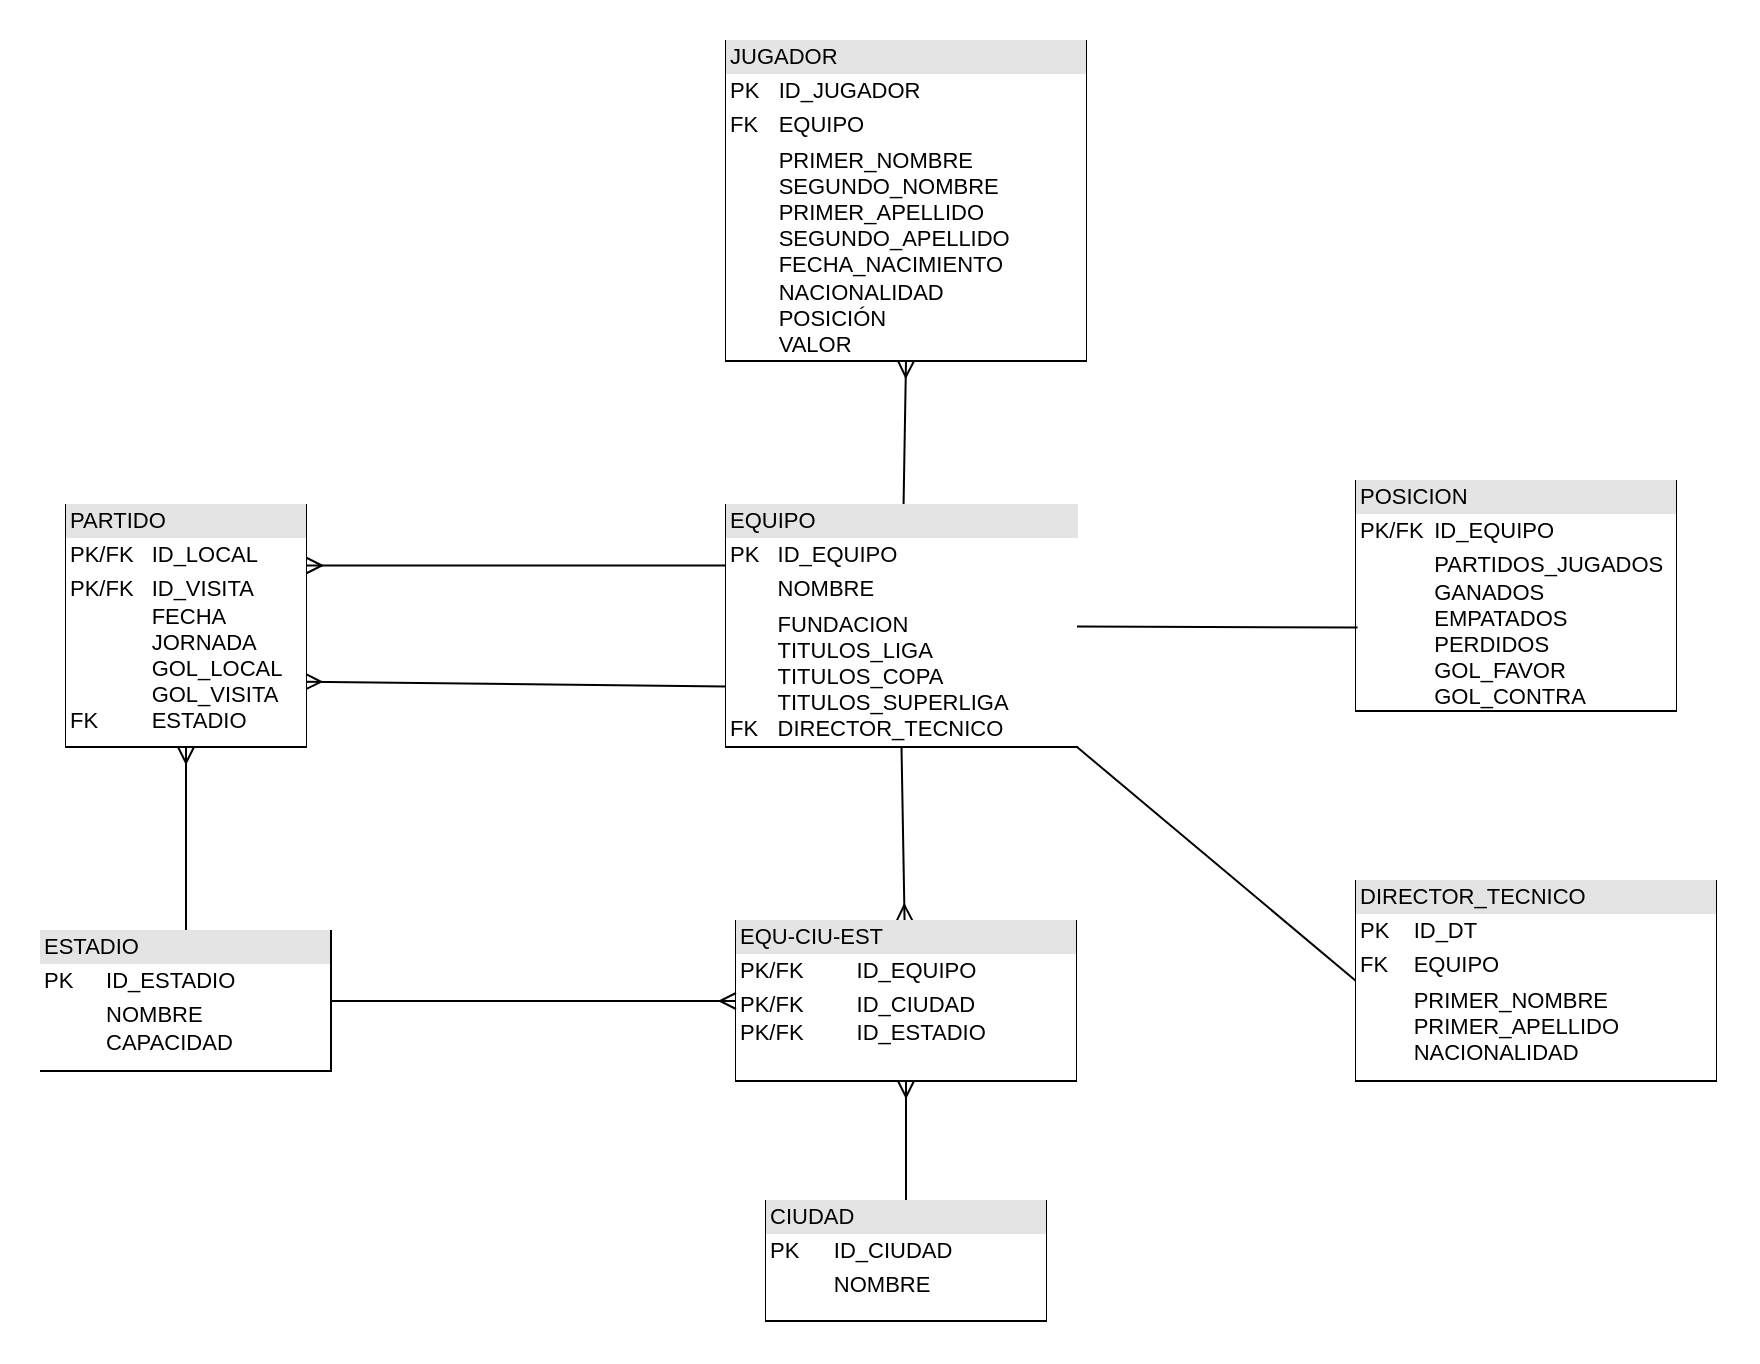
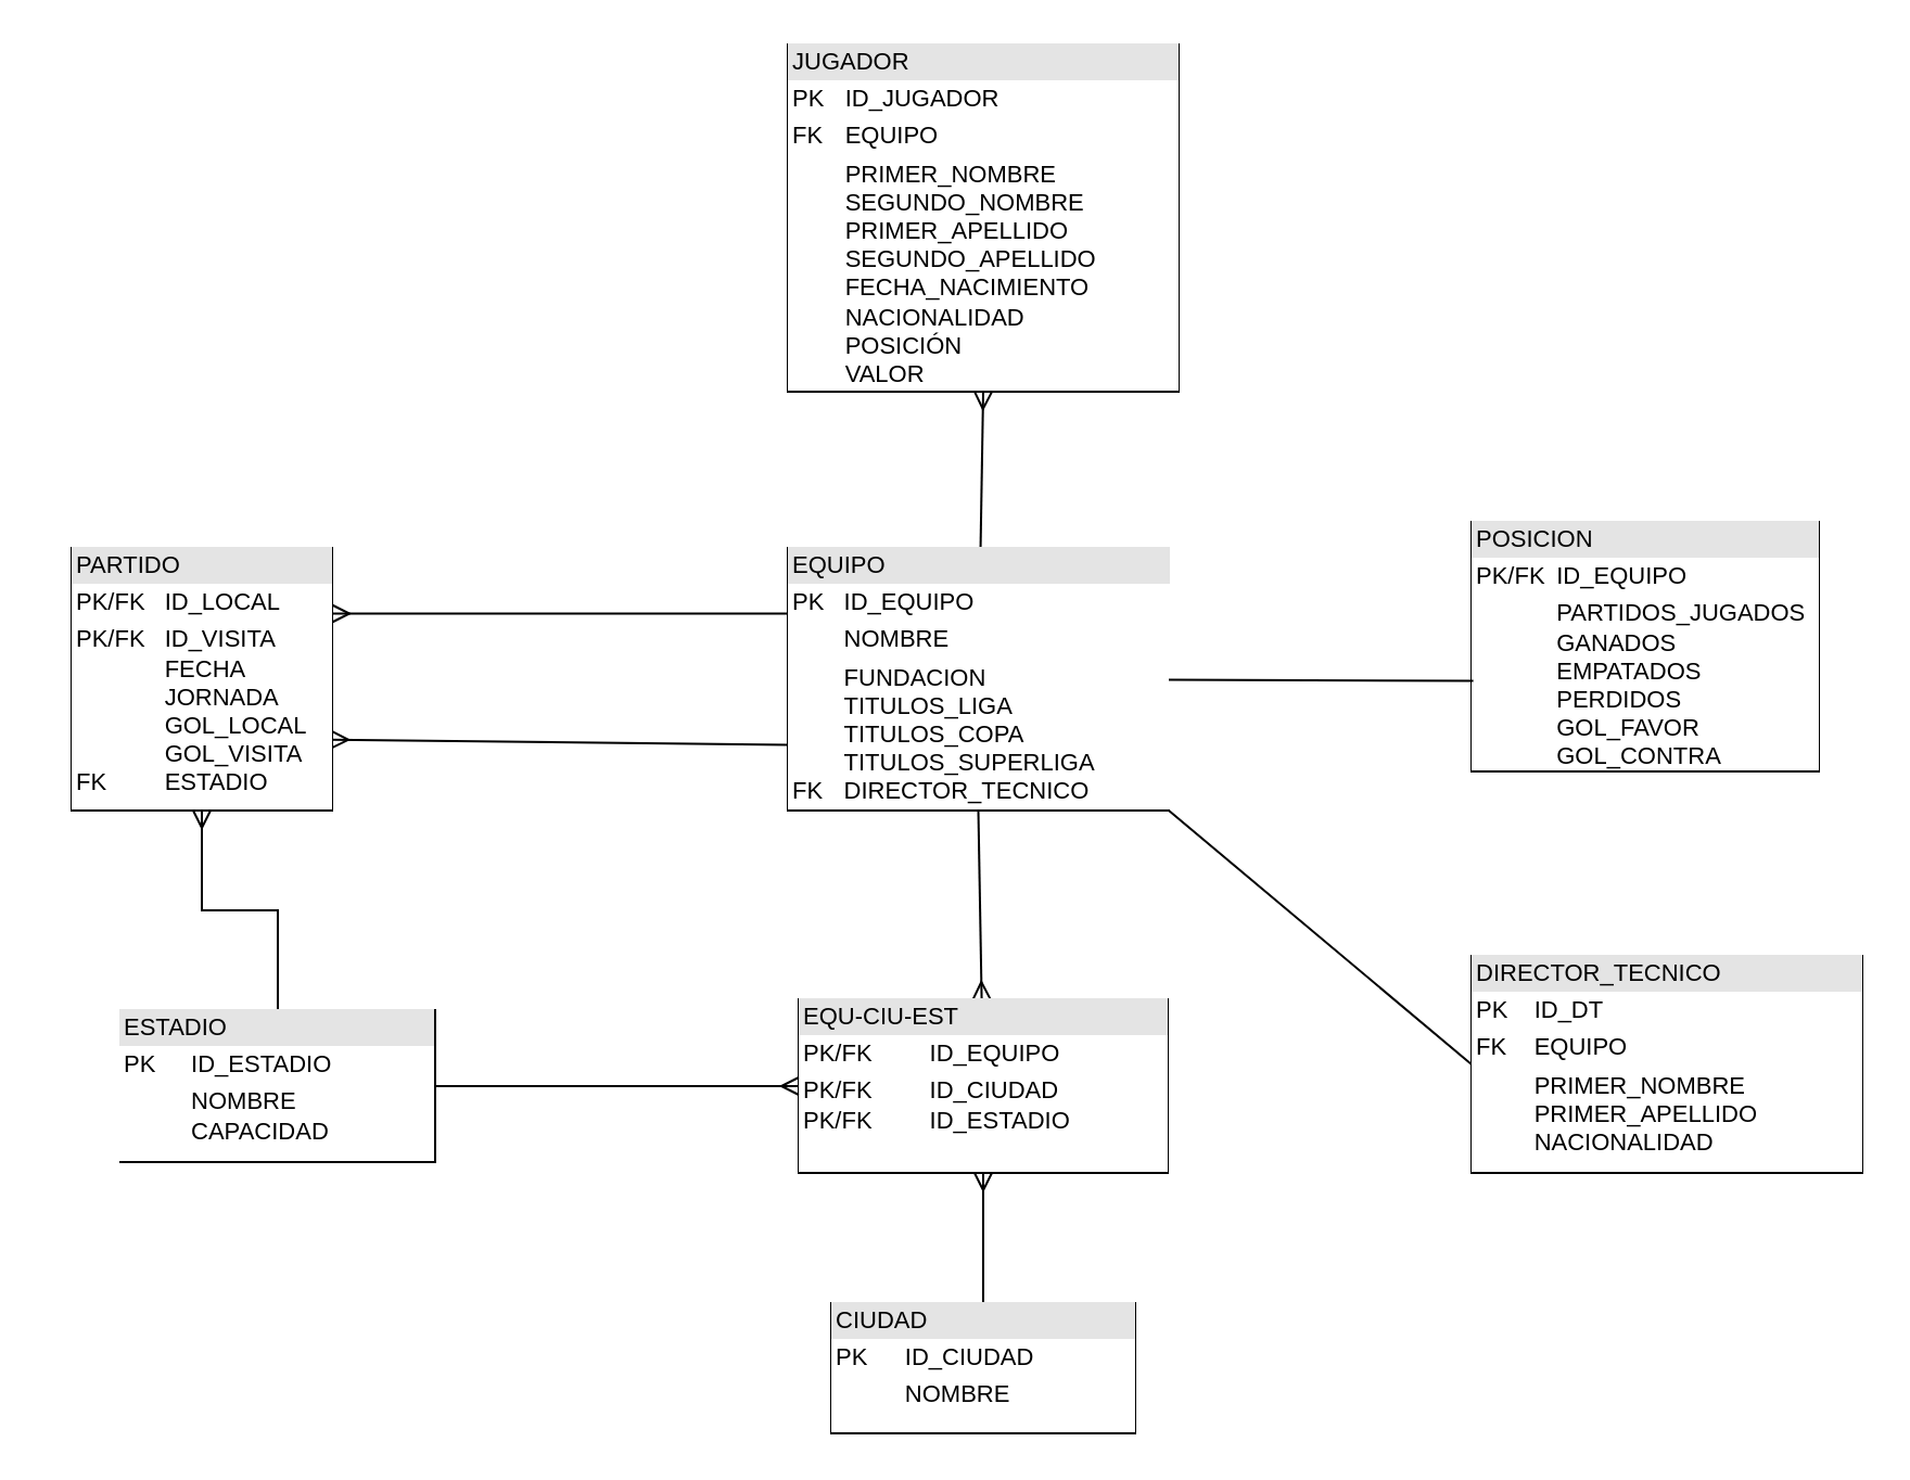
- <mxCell id="14" value="&lt;div style=&quot;box-sizing:border-box;width:100%;background:#e4e4e4;padding:2px;&quot;&gt;ESTADIO&lt;/div&gt;&lt;table style=&quot;width:100%;font-size:1em;&quot; cellpadding=&quot;2&quot; cellspacing=&quot;0&quot;&gt;&lt;tbody&gt;&lt;tr&gt;&lt;td&gt;PK&lt;/td&gt;&lt;td&gt;ID_ESTADIO&lt;/td&gt;&lt;/tr&gt;&lt;tr&gt;&lt;td&gt;&lt;br&gt;&lt;/td&gt;&lt;td&gt;NOMBRE&lt;br&gt;CAPACIDAD&lt;br&gt;&lt;br&gt;&lt;/td&gt;&lt;/tr&gt;&lt;/tbody&gt;&lt;/table&gt;" style="verticalAlign=top;align=left;overflow=fill;html=1;whiteSpace=wrap;fontFamily=Helvetica;fontSize=11;fontColor=default;labelBackgroundColor=default;" parent="1" vertex="1"><mxGeometry x="20" y="465" width="145" height="70" as="geometry" /></mxCell>
+ <mxCell id="14" value="&lt;div style=&quot;box-sizing:border-box;width:100%;background:#e4e4e4;padding:2px;&quot;&gt;ESTADIO&lt;/div&gt;&lt;table style=&quot;width:100%;font-size:1em;&quot; cellpadding=&quot;2&quot; cellspacing=&quot;0&quot;&gt;&lt;tbody&gt;&lt;tr&gt;&lt;td&gt;PK&lt;/td&gt;&lt;td&gt;ID_ESTADIO&lt;/td&gt;&lt;/tr&gt;&lt;tr&gt;&lt;td&gt;&lt;br&gt;&lt;/td&gt;&lt;td&gt;NOMBRE&lt;br&gt;CAPACIDAD&lt;br&gt;&lt;br&gt;&lt;/td&gt;&lt;/tr&gt;&lt;/tbody&gt;&lt;/table&gt;" style="verticalAlign=top;align=left;overflow=fill;html=1;whiteSpace=wrap;fontFamily=Helvetica;fontSize=11;fontColor=default;labelBackgroundColor=default;" parent="1" vertex="1"><mxGeometry x="55" y="465" width="145" height="70" as="geometry" /></mxCell>
